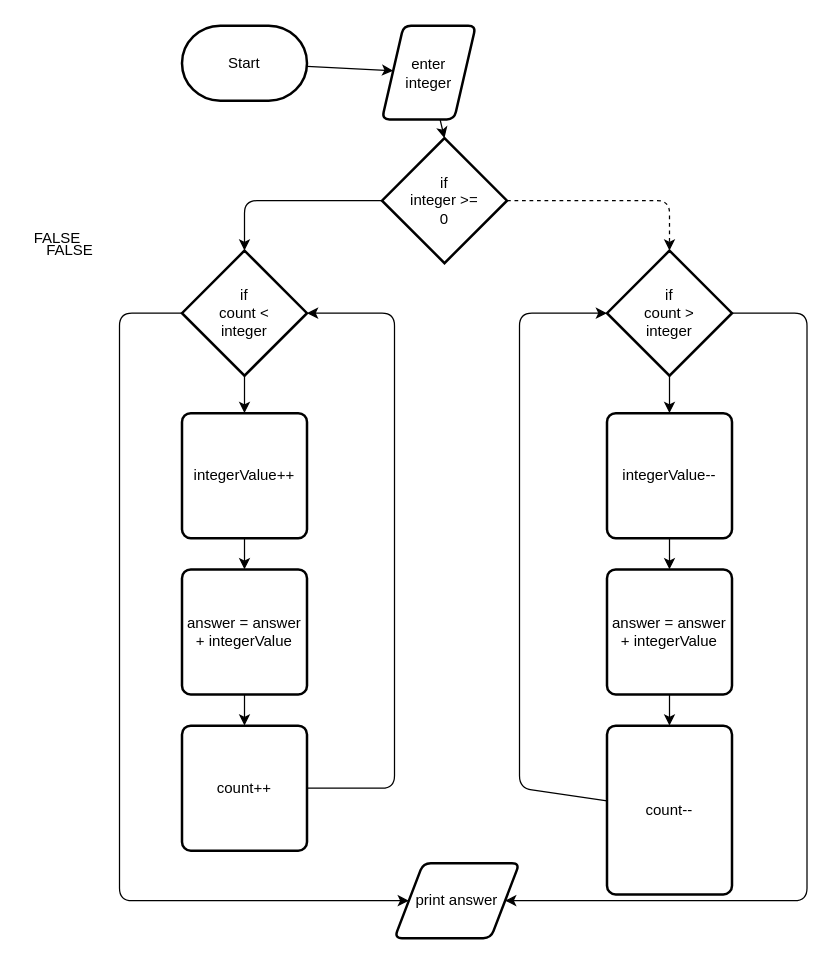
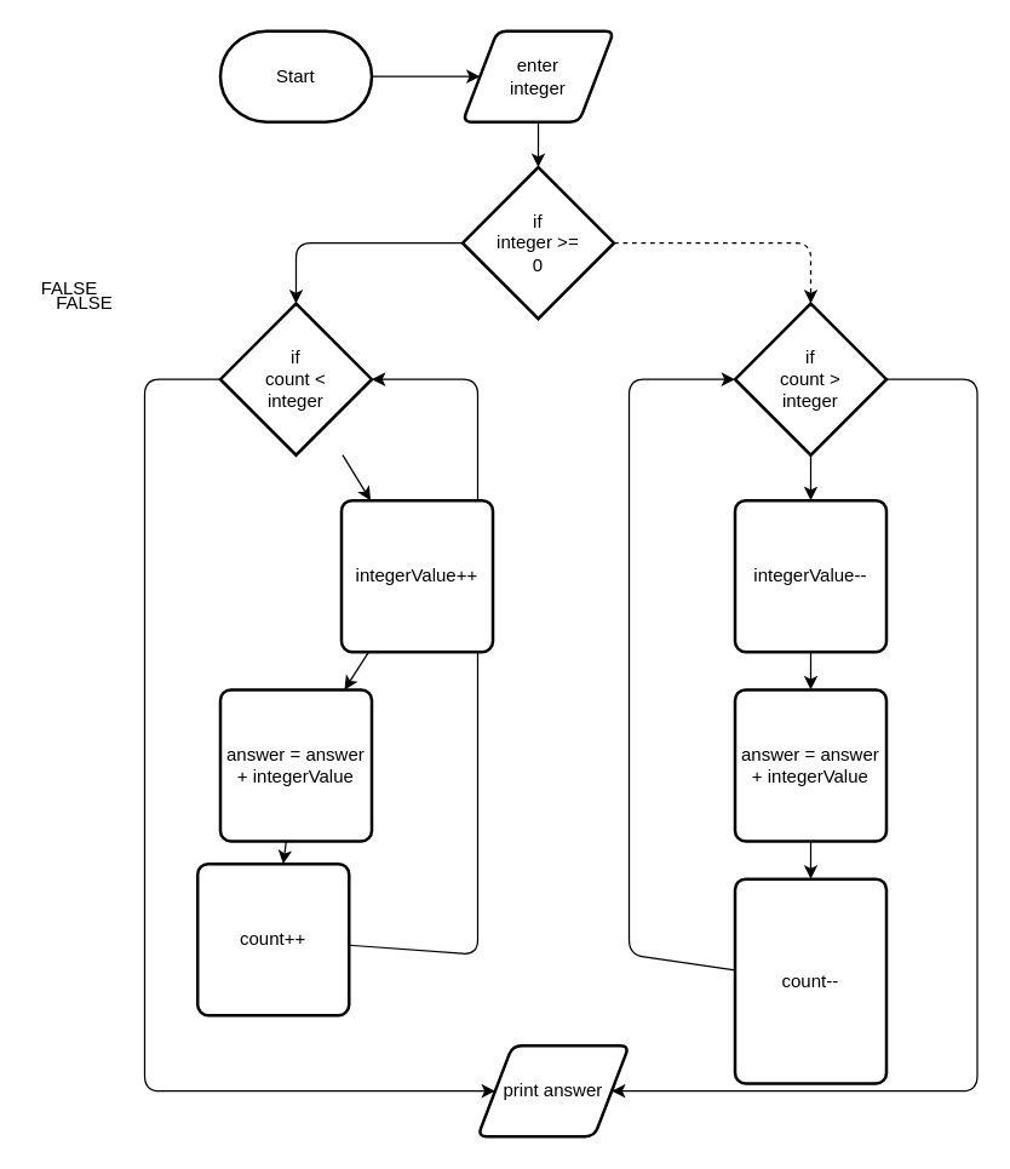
- <mxCell id="5" value="enter &lt;br&gt;integer" style="shape=parallelogram;html=1;strokeWidth=2;perimeter=parallelogramPerimeter;whiteSpace=wrap;rounded=1;arcSize=12;size=0.23;" parent="1" vertex="1"><mxGeometry x="305" y="20" width="75" height="75" as="geometry" /></mxCell>
+ <mxCell id="5" value="enter &lt;br&gt;integer" style="shape=parallelogram;html=1;strokeWidth=2;perimeter=parallelogramPerimeter;whiteSpace=wrap;rounded=1;arcSize=12;size=0.23;" parent="1" vertex="1"><mxGeometry x="305" y="20" width="100" height="60" as="geometry" /></mxCell>
- <mxCell id="20" value="integerValue++" style="rounded=1;whiteSpace=wrap;html=1;absoluteArcSize=1;arcSize=14;strokeWidth=2;" vertex="1" parent="1"><mxGeometry x="145" y="330" width="100" height="100" as="geometry" /></mxCell>
+ <mxCell id="20" value="integerValue++" style="rounded=1;whiteSpace=wrap;html=1;absoluteArcSize=1;arcSize=14;strokeWidth=2;" vertex="1" parent="1"><mxGeometry x="225" y="330" width="100" height="100" as="geometry" /></mxCell>
- <mxCell id="10" value="count++" style="rounded=1;whiteSpace=wrap;html=1;absoluteArcSize=1;arcSize=14;strokeWidth=2;" vertex="1" parent="1"><mxGeometry x="145" y="580" width="100" height="100" as="geometry" /></mxCell>
+ <mxCell id="10" value="count++" style="rounded=1;whiteSpace=wrap;html=1;absoluteArcSize=1;arcSize=14;strokeWidth=2;" vertex="1" parent="1"><mxGeometry x="130" y="570" width="100" height="100" as="geometry" /></mxCell>
